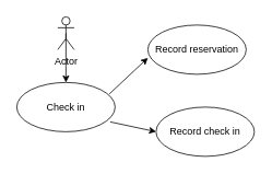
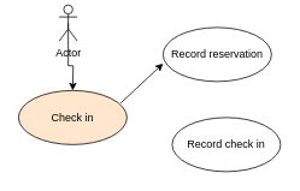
- <mxCell id="3" value="Actor" style="shape=umlActor;verticalLabelPosition=bottom;verticalAlign=top;html=1;" vertex="1" parent="1"><mxGeometry x="70" y="20" width="20" height="40" as="geometry" /></mxCell>
+ <mxCell id="3" value="Actor" style="shape=umlActor;verticalLabelPosition=bottom;verticalAlign=top;html=1;" vertex="1" parent="1"><mxGeometry x="65" y="5" width="20" height="40" as="geometry" /></mxCell>
- <mxCell id="4" value="Check in" style="ellipse;whiteSpace=wrap;html=1;" vertex="1" parent="1"><mxGeometry x="20" y="100" width="120" height="60" as="geometry" /></mxCell>
+ <mxCell id="4" value="Check in" style="ellipse;whiteSpace=wrap;html=1;fillColor=#ffe6cc;" vertex="1" parent="1"><mxGeometry x="20" y="100" width="120" height="60" as="geometry" /></mxCell>
- <mxCell id="7" value="" style="endArrow=classic;html=1;rounded=0;exitX=0.95;exitY=0.8;exitDx=0;exitDy=0;exitPerimeter=0;entryX=0;entryY=0.5;entryDx=0;entryDy=0;" edge="1" parent="1" source="4" target="5"><mxGeometry width="50" height="50" relative="1" as="geometry"><mxPoint x="60" y="80" as="sourcePoint" /><mxPoint x="110" y="30" as="targetPoint" /></mxGeometry></mxCell>
